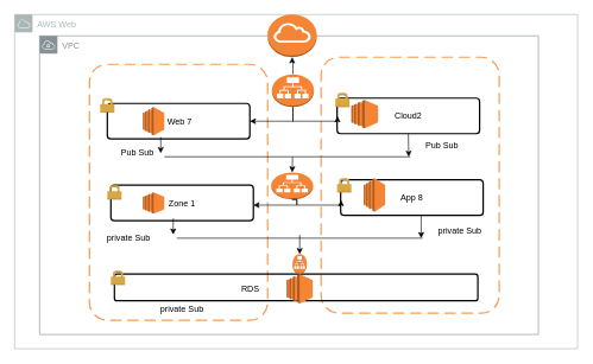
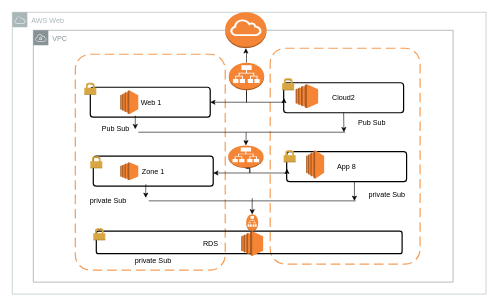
- <mxCell id="6" value=" Web 7" style="rounded=1;arcSize=10;dashed=0;fillColor=none;gradientColor=none;strokeWidth=2;" parent="1" vertex="1"><mxGeometry x="150" y="145" width="200" height="50" as="geometry" /></mxCell>
+ <mxCell id="6" value=" Web 1" style="rounded=1;arcSize=10;dashed=0;fillColor=none;gradientColor=none;strokeWidth=2;" parent="1" vertex="1"><mxGeometry x="150" y="145" width="200" height="50" as="geometry" /></mxCell>
